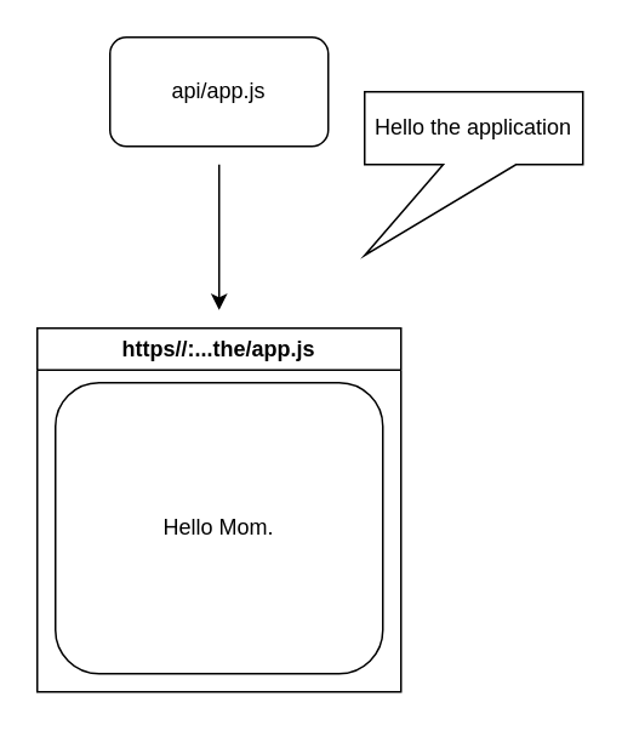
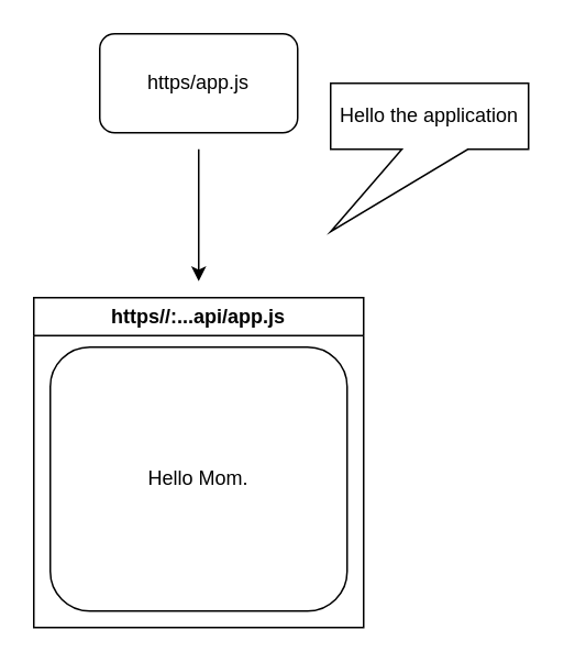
- <mxCell id="2" value="api/app.js" style="rounded=1;whiteSpace=wrap;html=1;" vertex="1" parent="1"><mxGeometry x="60" y="20" width="120" height="60" as="geometry" /></mxCell>
+ <mxCell id="2" value="https/app.js" style="rounded=1;whiteSpace=wrap;html=1;" vertex="1" parent="1"><mxGeometry x="60" y="20" width="120" height="60" as="geometry" /></mxCell>
- <mxCell id="4" value="https//:...the/app.js" style="swimlane;whiteSpace=wrap;html=1;" vertex="1" parent="1"><mxGeometry x="20" y="180" width="200" height="200" as="geometry" /></mxCell>
+ <mxCell id="4" value="https//:...api/app.js" style="swimlane;whiteSpace=wrap;html=1;" vertex="1" parent="1"><mxGeometry x="20" y="180" width="200" height="200" as="geometry" /></mxCell>
